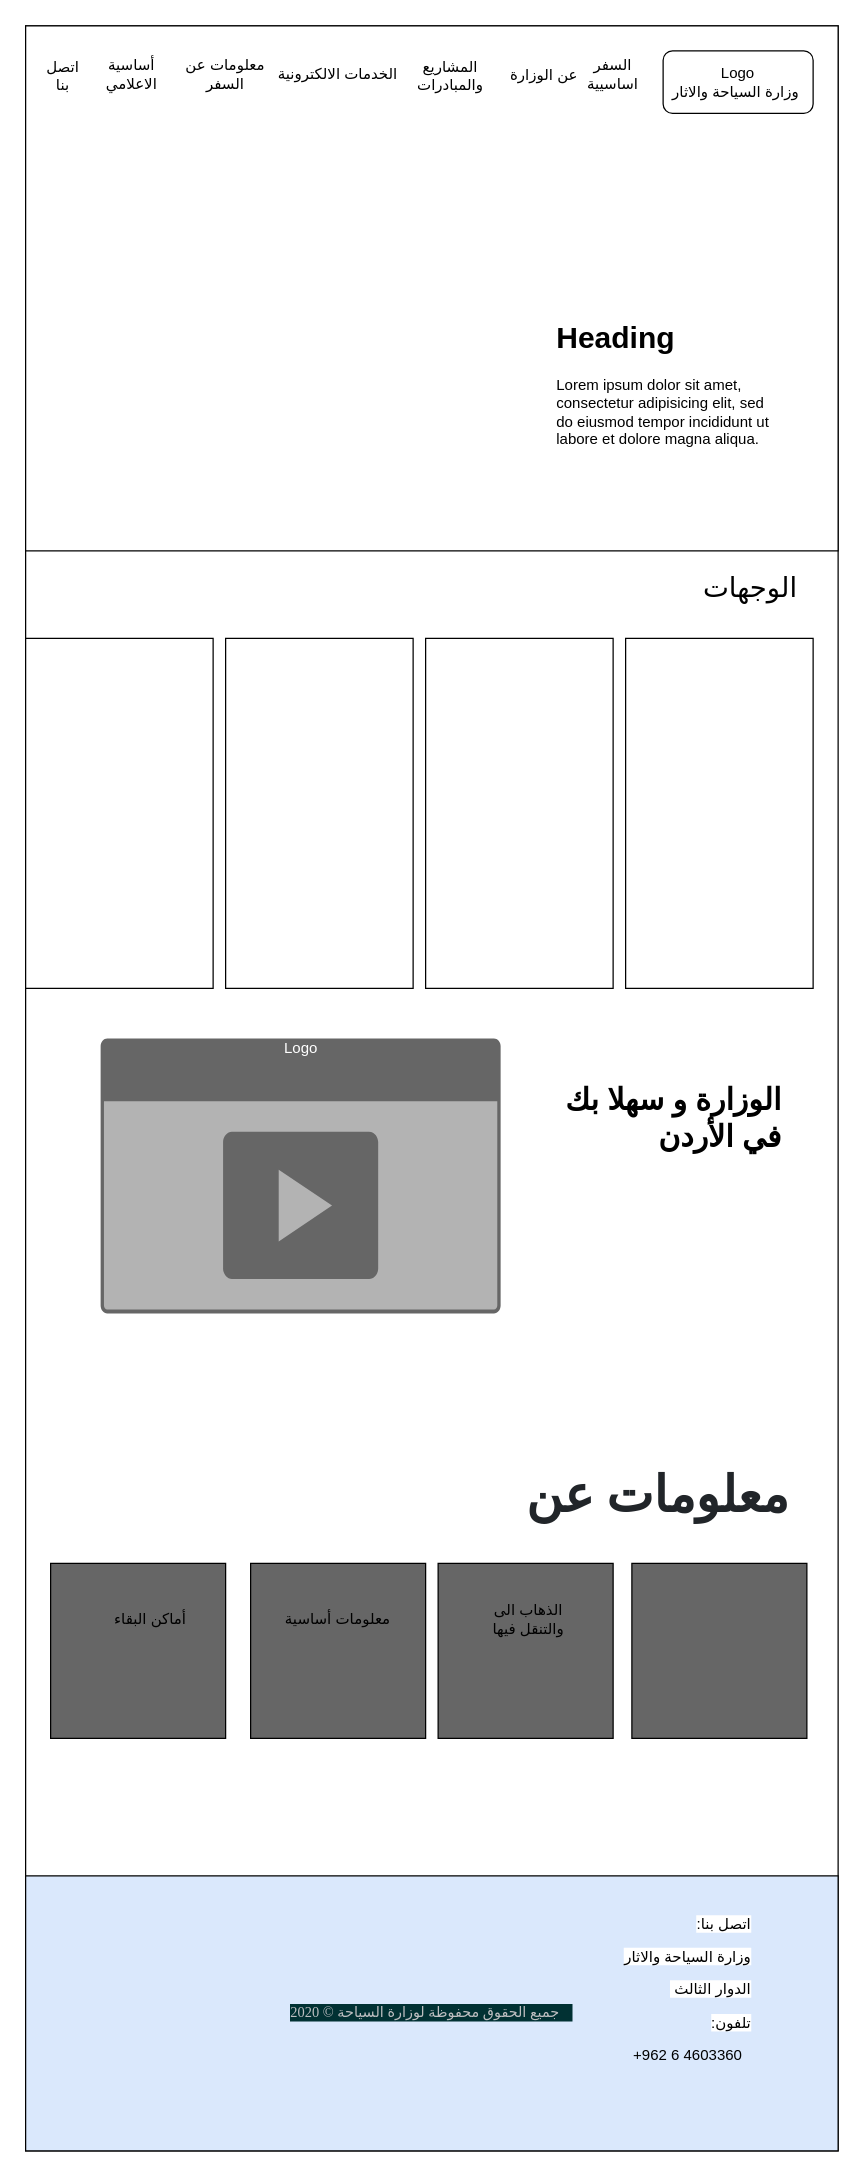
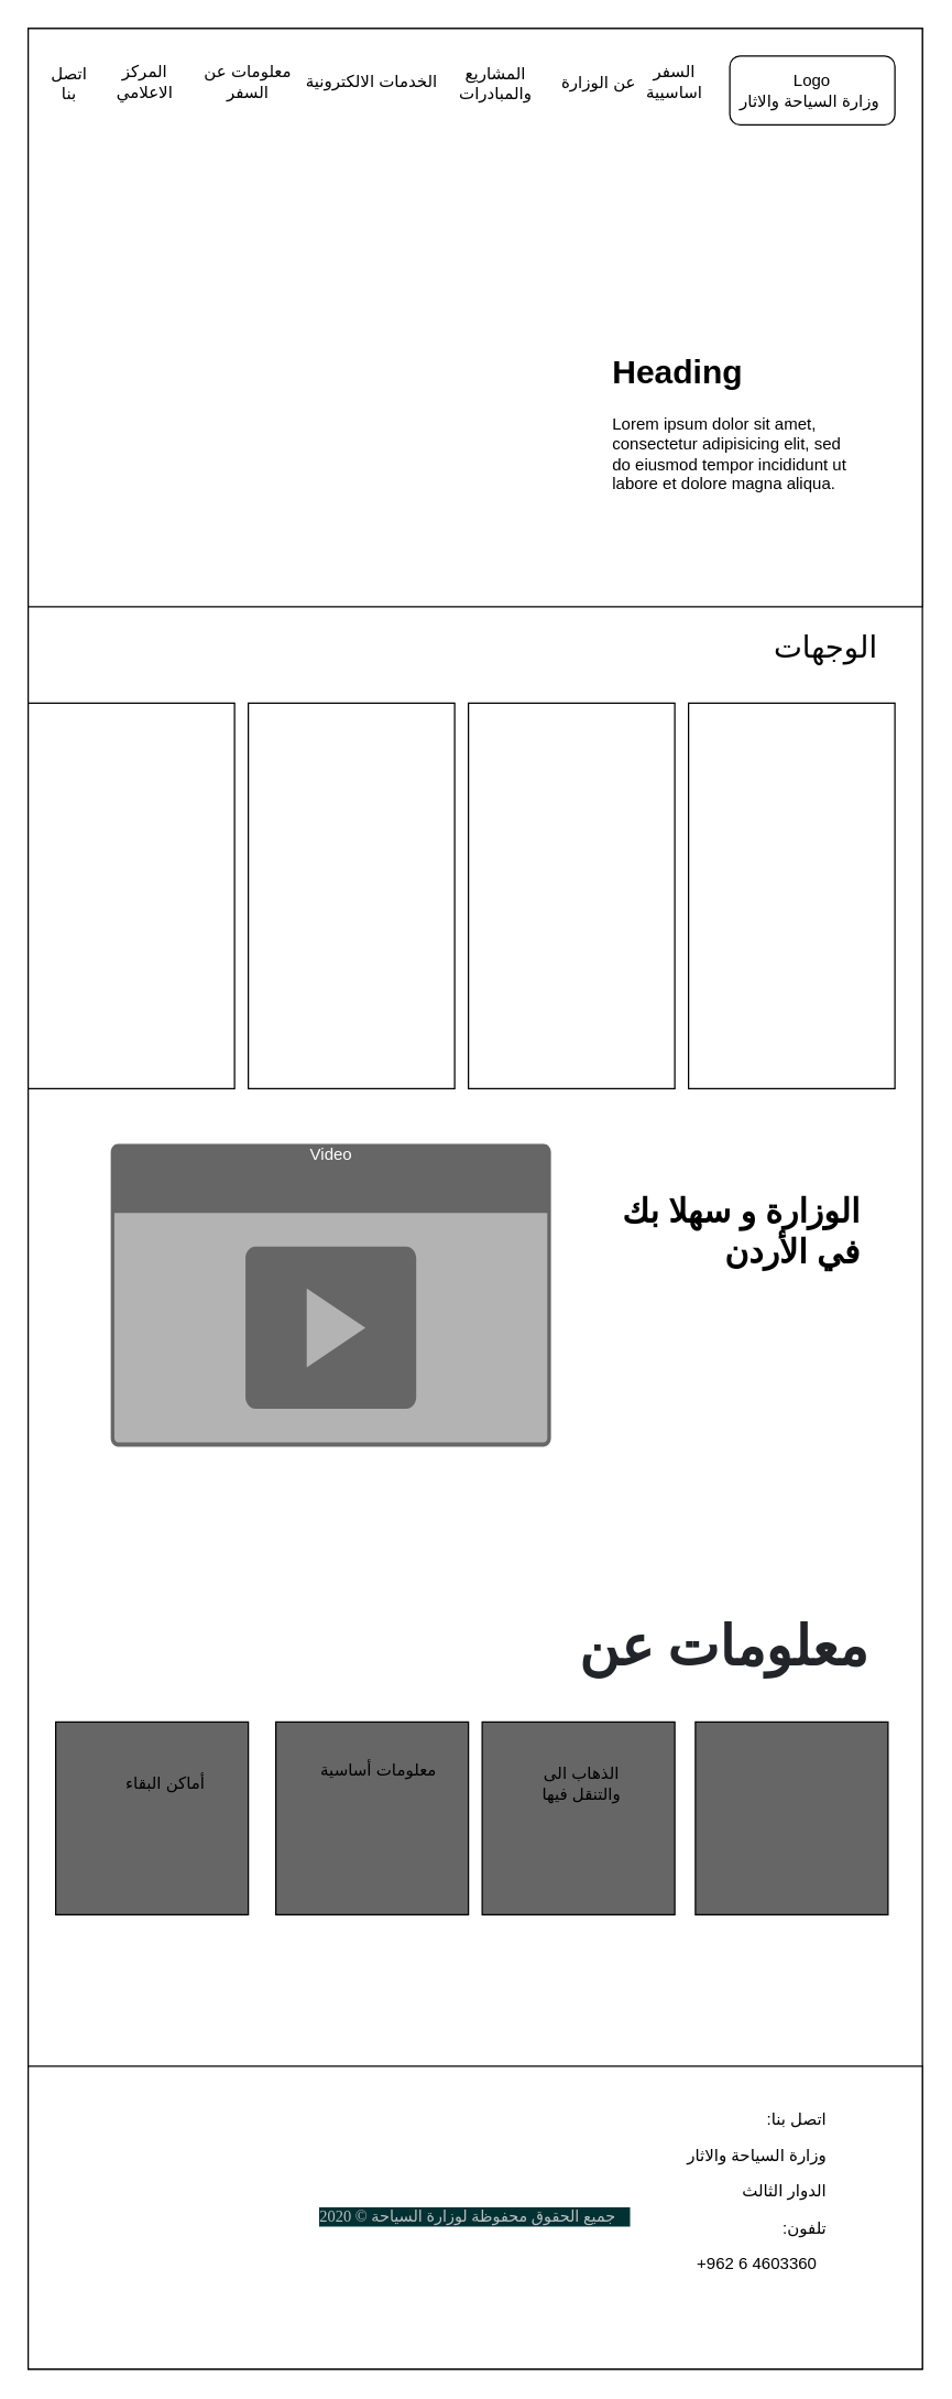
- <mxCell id="15" value="أساسية الاعلامي" style="text;html=1;strokeColor=none;fillColor=none;align=center;verticalAlign=middle;whiteSpace=wrap;rounded=0;" vertex="1" parent="1"><mxGeometry x="70" y="48.5" width="70" height="20" as="geometry" /></mxCell>
+ <mxCell id="15" value="المركز الاعلامي" style="text;html=1;strokeColor=none;fillColor=none;align=center;verticalAlign=middle;whiteSpace=wrap;rounded=0;" vertex="1" parent="1"><mxGeometry x="70" y="48.5" width="70" height="20" as="geometry" /></mxCell>
- <mxCell id="19" value="Logo" style="html=1;strokeColor=none;labelPosition=center;verticalLabelPosition=middle;verticalAlign=top;align=center;fontSize=12;outlineConnect=0;spacingTop=-6;fontColor=#FFFFFF;shape=mxgraph.sitemap.video;fillColor=#666666;" vertex="1" parent="1"><mxGeometry x="80" y="830" width="320" height="220" as="geometry" /></mxCell>
+ <mxCell id="19" value="Video" style="html=1;strokeColor=none;labelPosition=center;verticalLabelPosition=middle;verticalAlign=top;align=center;fontSize=12;outlineConnect=0;spacingTop=-6;fontColor=#FFFFFF;shape=mxgraph.sitemap.video;fillColor=#666666;" vertex="1" parent="1"><mxGeometry x="80" y="830" width="320" height="220" as="geometry" /></mxCell>
- <mxCell id="26" value="معلومات أساسية" style="text;html=1;strokeColor=none;fillColor=none;align=center;verticalAlign=middle;whiteSpace=wrap;rounded=0;" vertex="1" parent="1"><mxGeometry x="210" y="1285" width="120" height="20" as="geometry" /></mxCell>
+ <mxCell id="26" value="معلومات أساسية" style="text;html=1;strokeColor=none;fillColor=none;align=center;verticalAlign=middle;whiteSpace=wrap;rounded=0;" vertex="1" parent="1"><mxGeometry x="215" y="1275" width="120" height="20" as="geometry" /></mxCell>
- <mxCell id="28" value="&lt;div class=&quot;sct-copyright&quot; style=&quot;box-sizing: border-box ; color: rgb(189 , 190 , 192) ; float: right ; padding-left: 0px ; padding-right: 0.9em ; font-family: &amp;#34;newfont&amp;#34; ; font-size: 11.52px ; text-align: left ; background-color: rgb(1 , 49 , 51)&quot;&gt;جميع الحقوق محفوظة لوزارة السياحة ©&amp;nbsp;2020&lt;/div&gt;&lt;div&gt;&lt;br&gt;&lt;/div&gt;" style="rounded=0;whiteSpace=wrap;html=1;fillColor=#dae8fc;" vertex="1" parent="1"><mxGeometry x="20" y="1500" width="650" height="220" as="geometry" /></mxCell>
+ <mxCell id="28" value="&lt;div class=&quot;sct-copyright&quot; style=&quot;box-sizing: border-box ; color: rgb(189 , 190 , 192) ; float: right ; padding-left: 0px ; padding-right: 0.9em ; font-family: &amp;#34;newfont&amp;#34; ; font-size: 11.52px ; text-align: left ; background-color: rgb(1 , 49 , 51)&quot;&gt;جميع الحقوق محفوظة لوزارة السياحة ©&amp;nbsp;2020&lt;/div&gt;&lt;div&gt;&lt;br&gt;&lt;/div&gt;" style="rounded=0;whiteSpace=wrap;html=1;" vertex="1" parent="1"><mxGeometry x="20" y="1500" width="650" height="220" as="geometry" /></mxCell>
